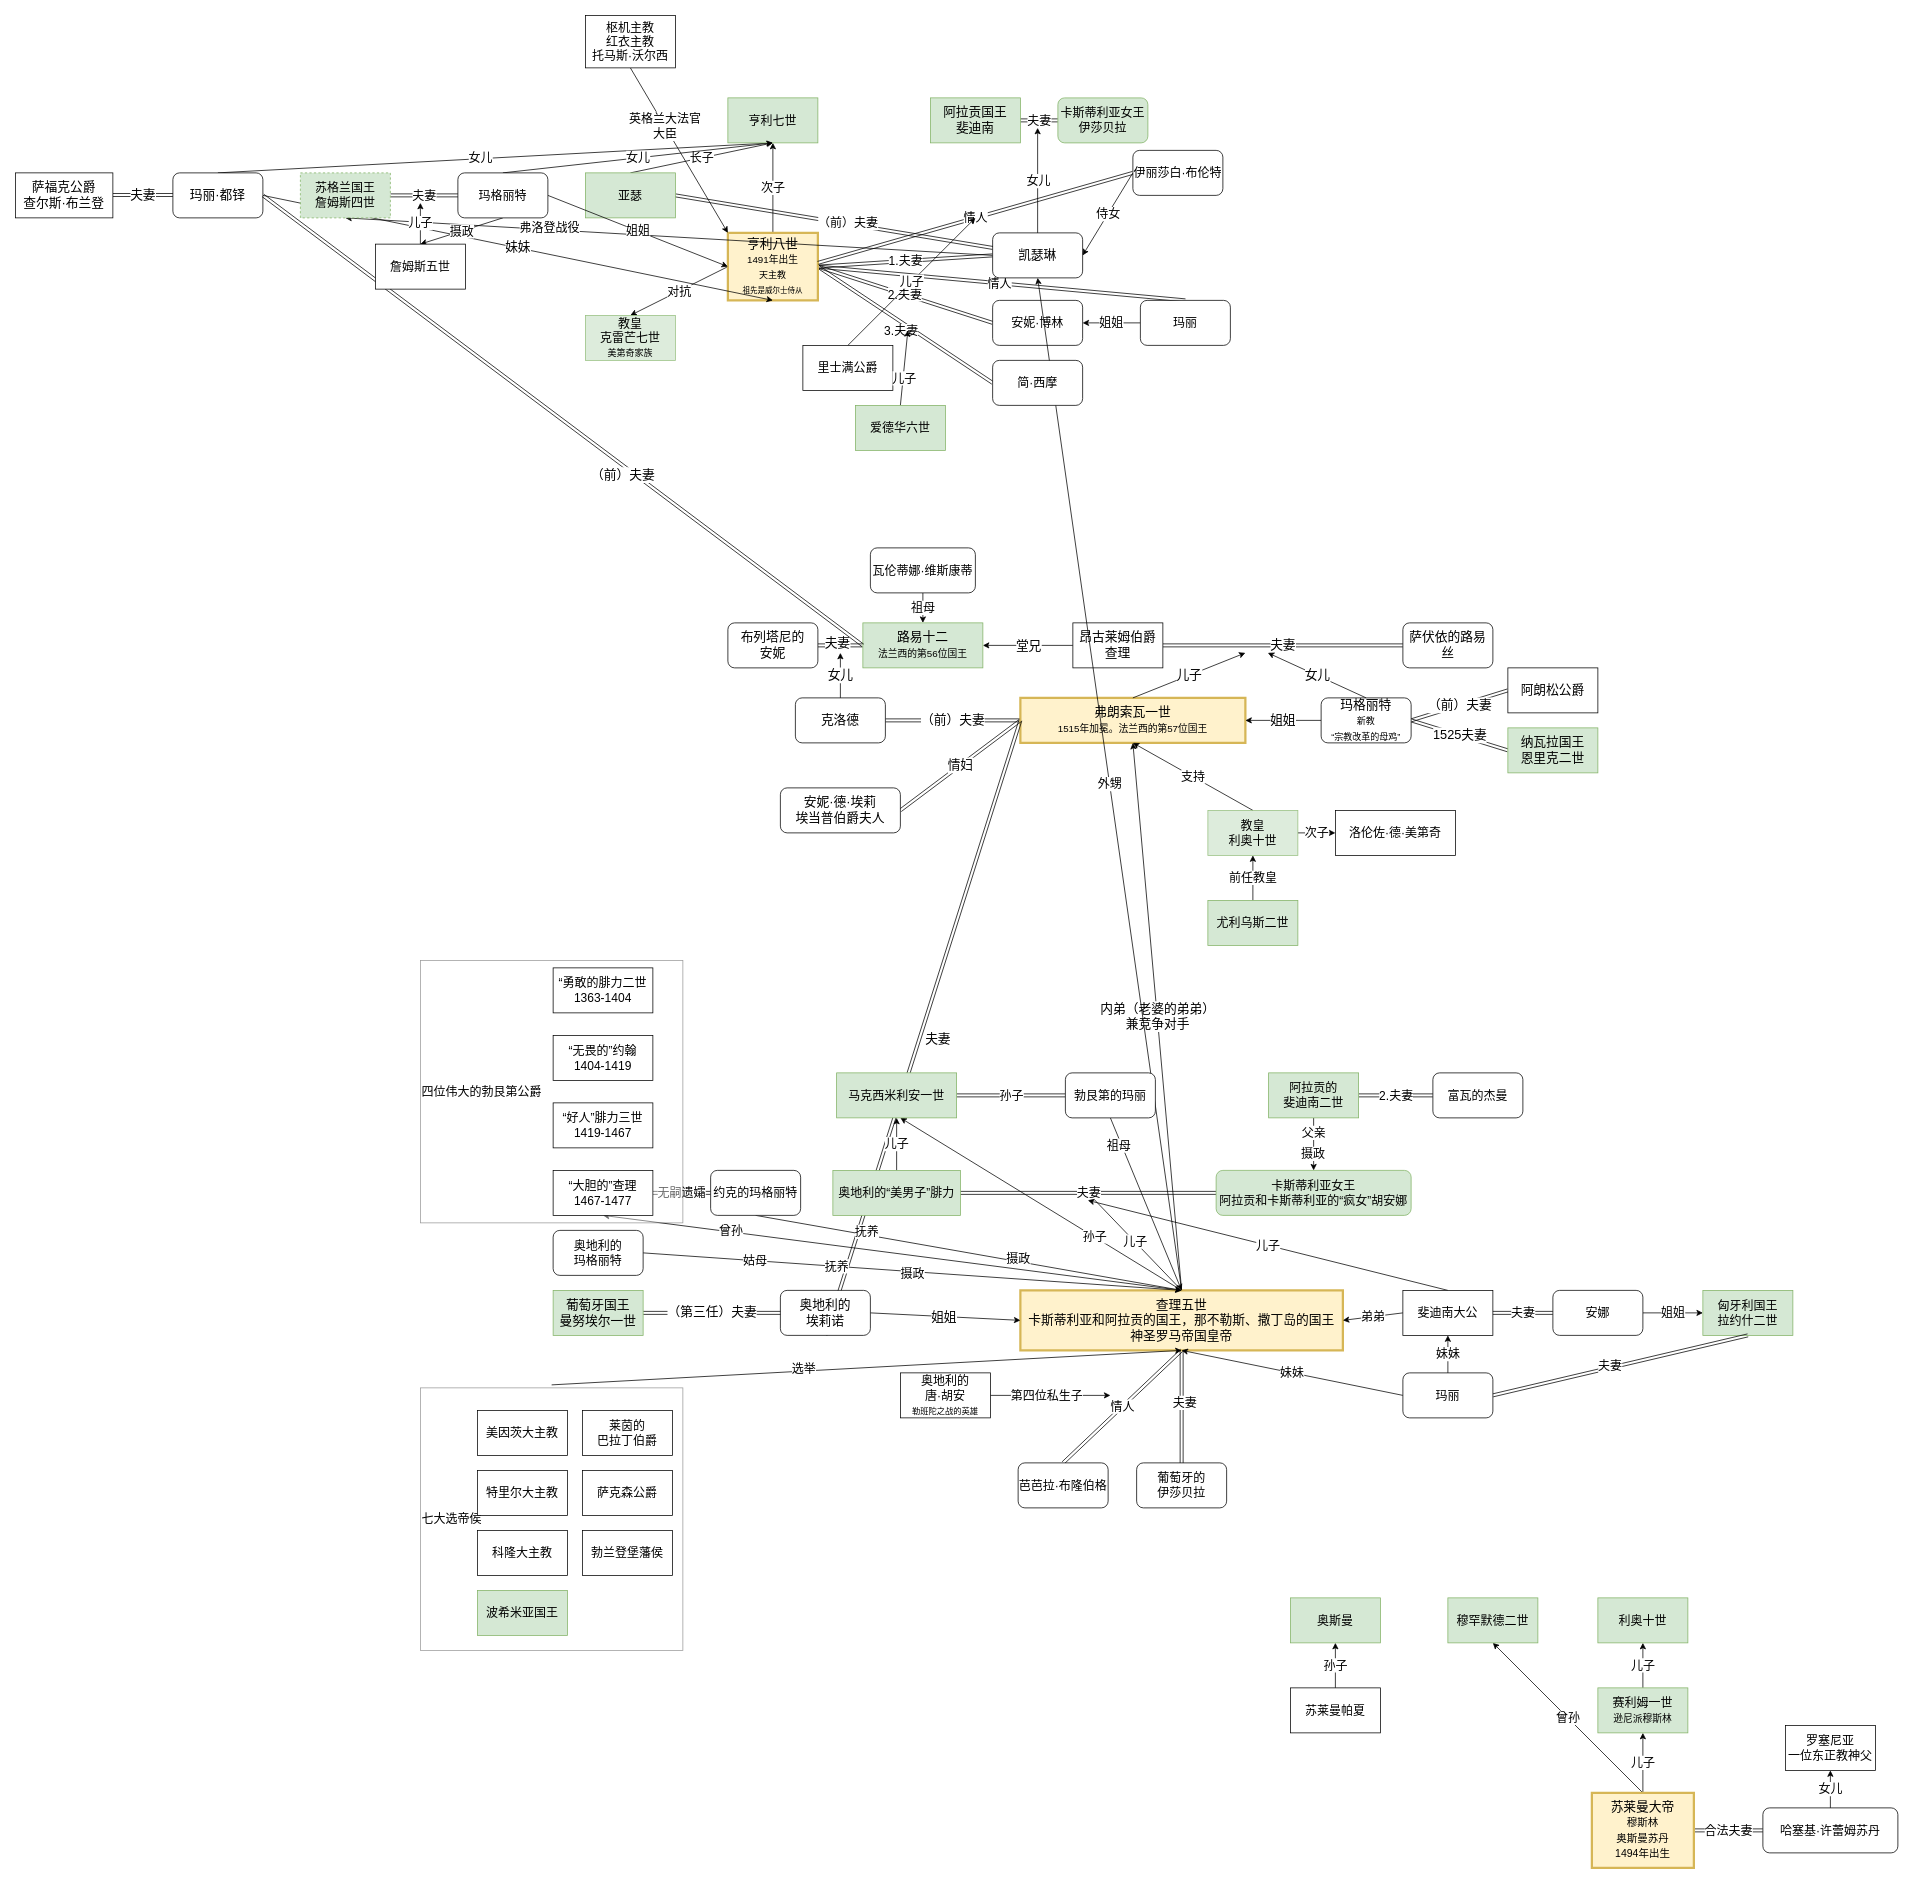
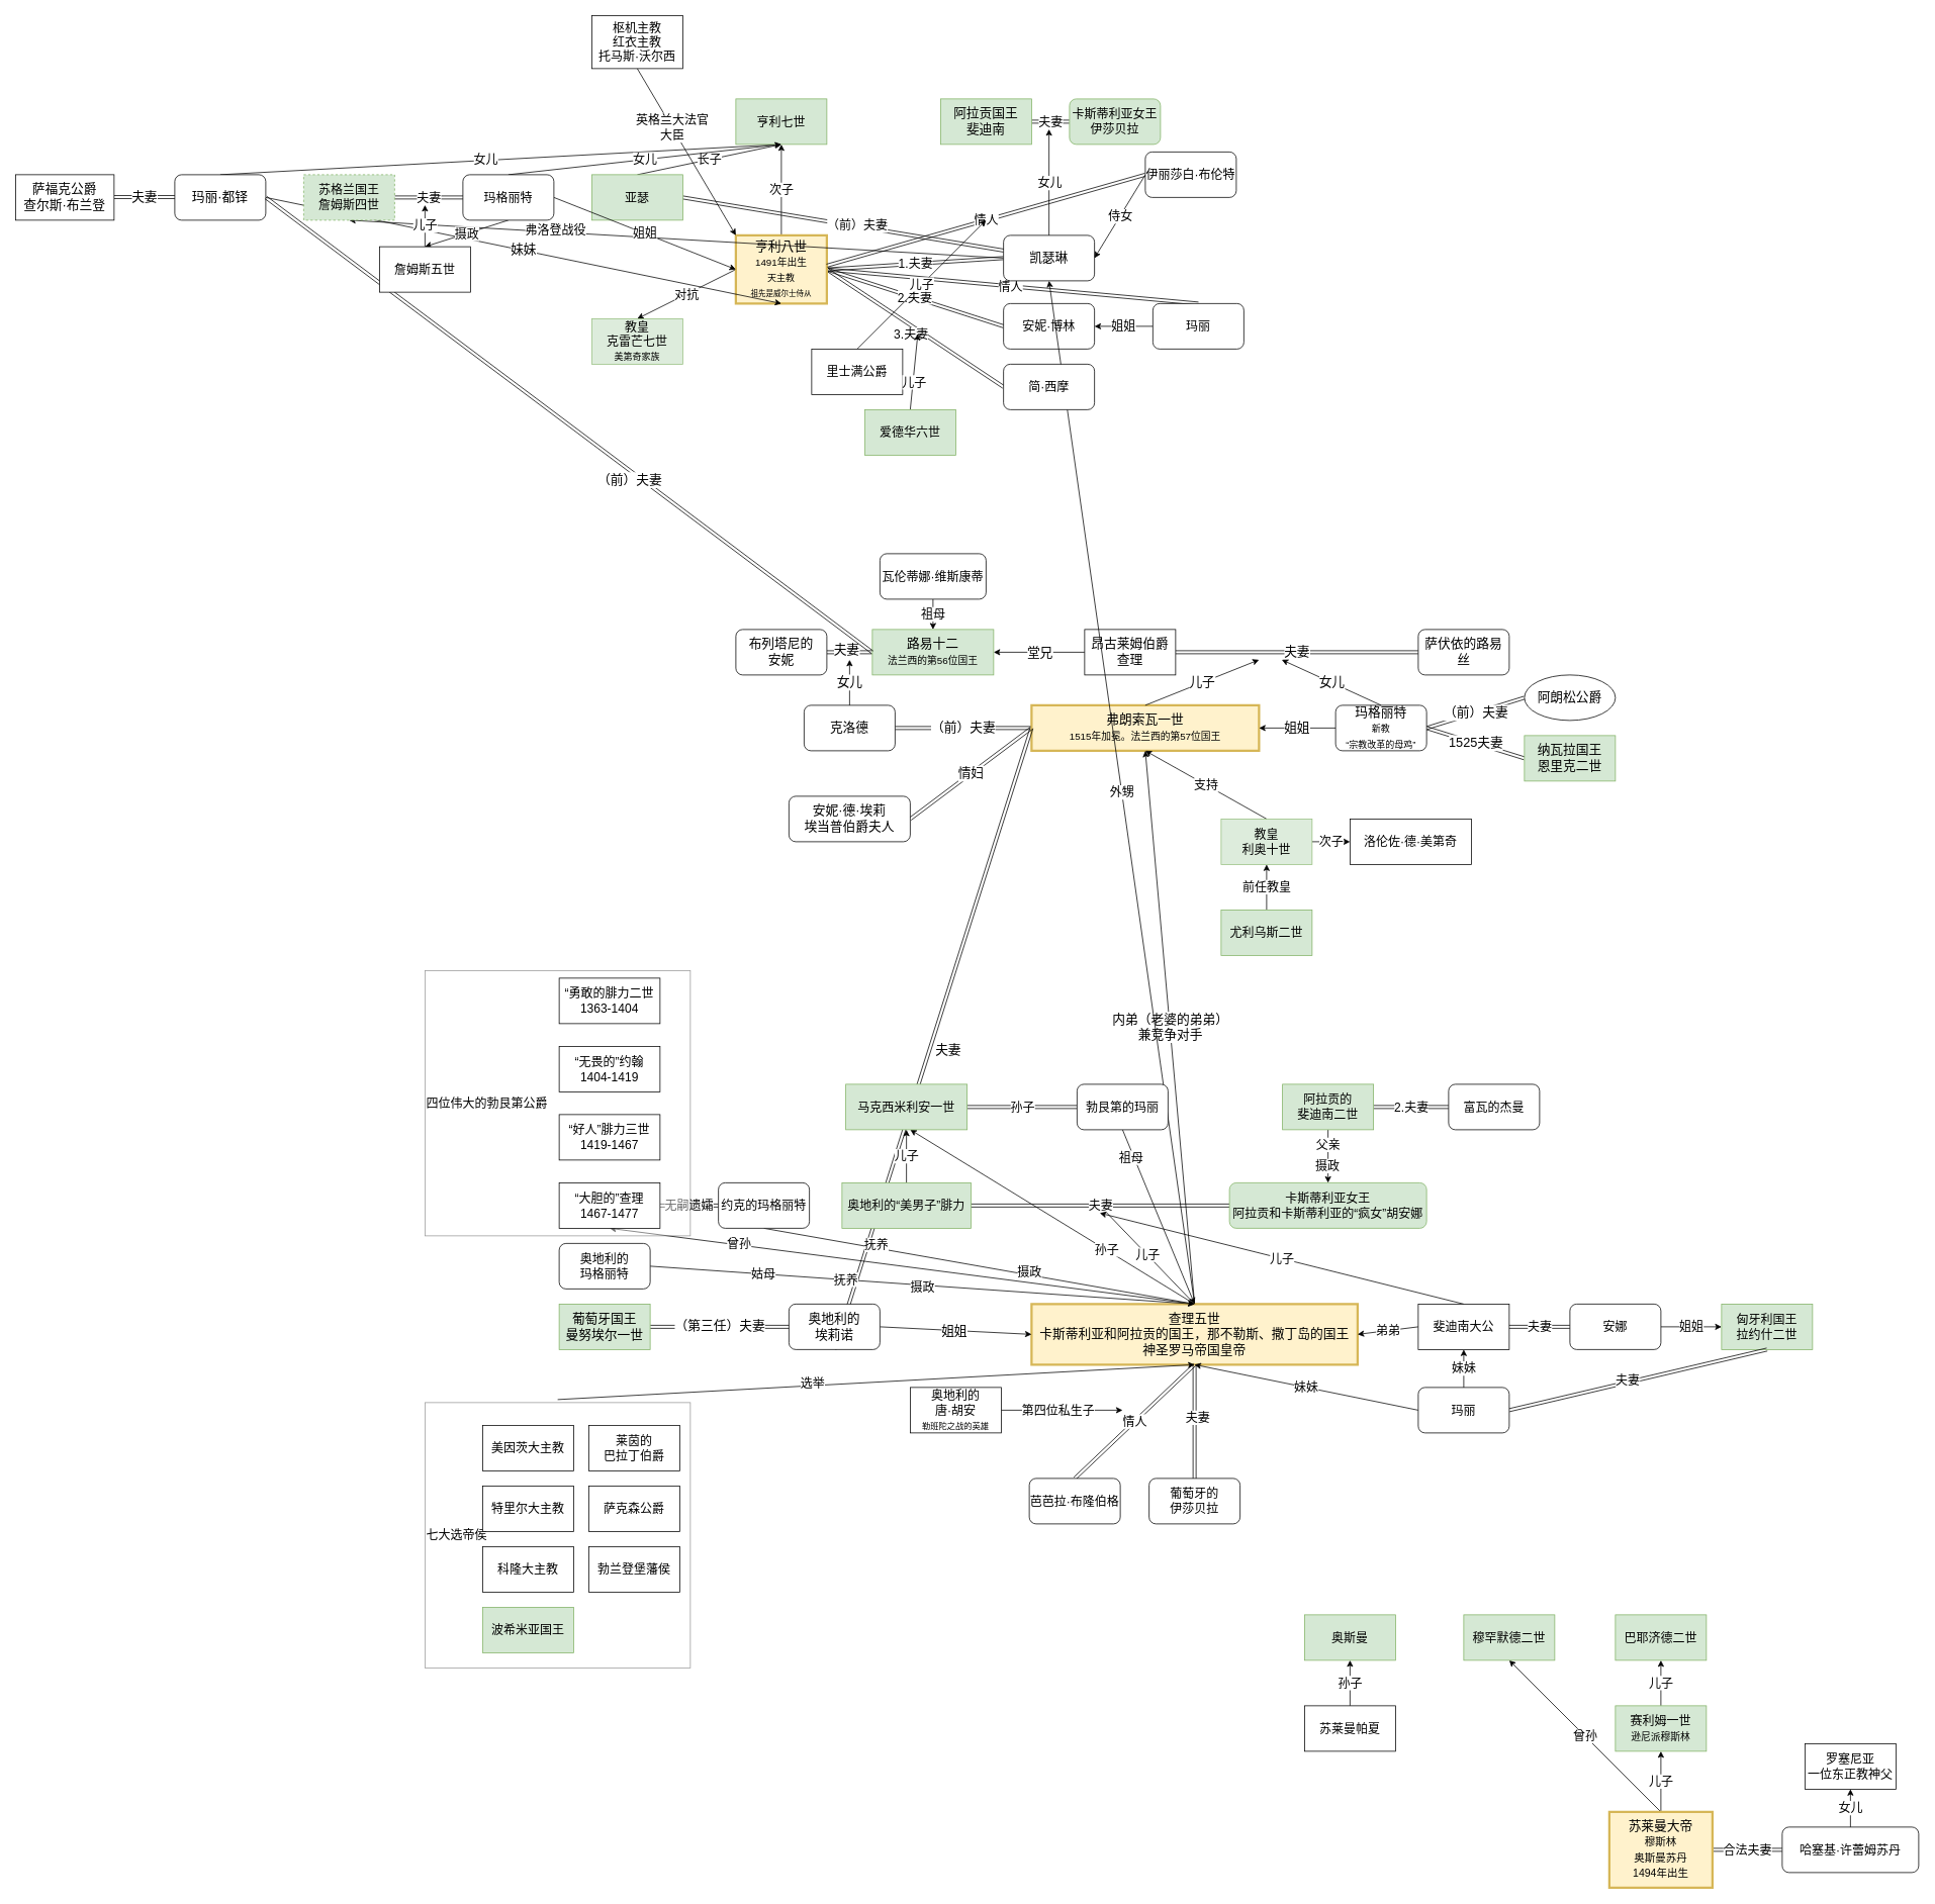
- <mxCell id="37" value="阿朗松公爵" style="rounded=0;whiteSpace=wrap;html=1;fontSize=17;" vertex="1" parent="1"><mxGeometry x="2010" y="890" width="120" height="60" as="geometry" /></mxCell>
+ <mxCell id="37" value="阿朗松公爵" style="ellipse;whiteSpace=wrap;html=1;fontSize=17;" vertex="1" parent="1"><mxGeometry x="2010" y="890" width="120" height="60" as="geometry" /></mxCell>
- <mxCell id="140" value="利奥十世" style="rounded=0;whiteSpace=wrap;html=1;sketch=0;strokeWidth=1;fontSize=16;fillColor=#d5e8d4;strokeColor=#82b366;" vertex="1" parent="1"><mxGeometry x="2130" y="2130" width="120" height="60" as="geometry" /></mxCell>
+ <mxCell id="140" value="巴耶济德二世" style="rounded=0;whiteSpace=wrap;html=1;sketch=0;strokeWidth=1;fontSize=16;fillColor=#d5e8d4;strokeColor=#82b366;" vertex="1" parent="1"><mxGeometry x="2130" y="2130" width="120" height="60" as="geometry" /></mxCell>
